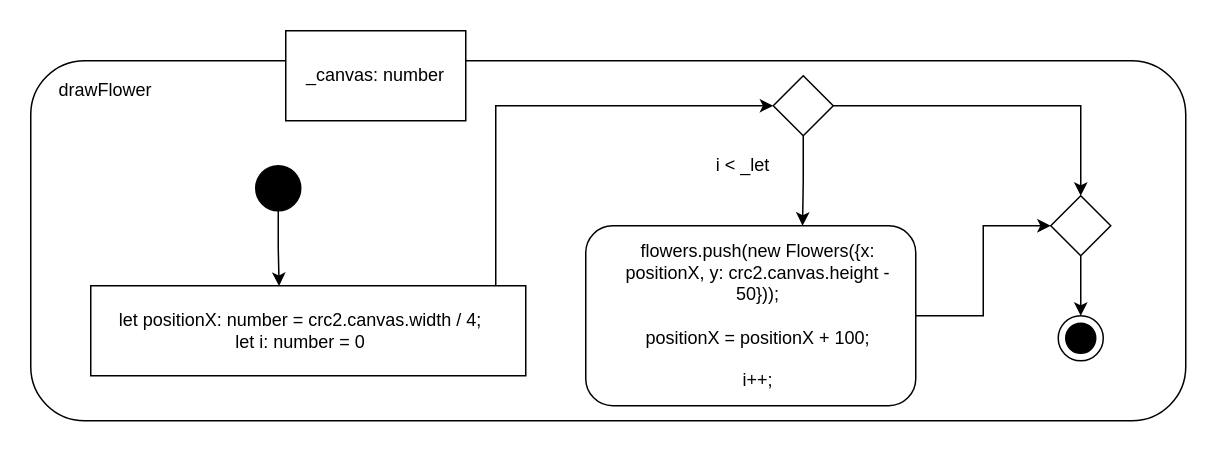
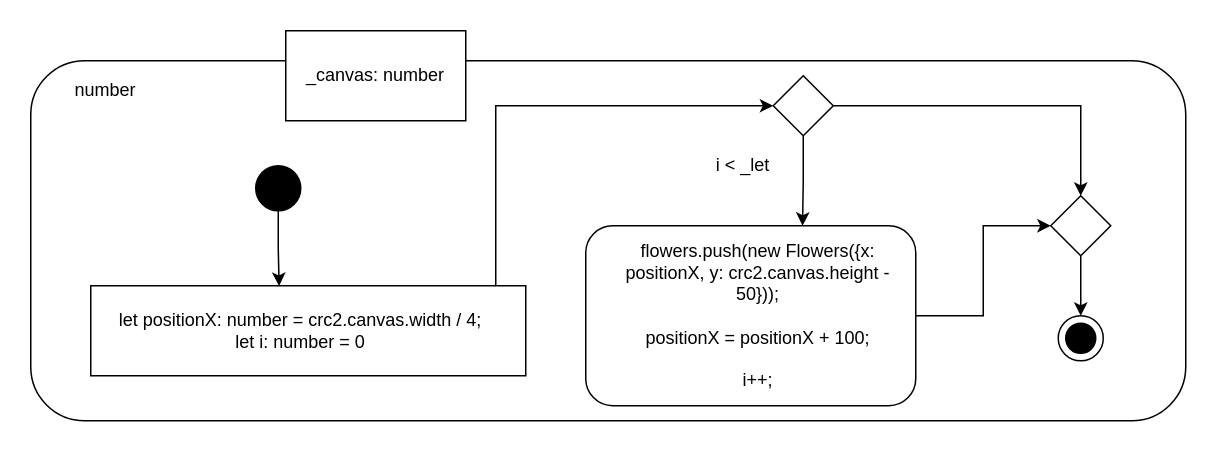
- <mxCell id="3" value="drawFlower" style="text;html=1;strokeColor=none;fillColor=none;align=center;verticalAlign=middle;whiteSpace=wrap;rounded=0;" parent="1" vertex="1"><mxGeometry x="20" y="50" width="100" height="20" as="geometry" /></mxCell>
+ <mxCell id="3" value="number" style="text;html=1;strokeColor=none;fillColor=none;align=center;verticalAlign=middle;whiteSpace=wrap;rounded=0;" parent="1" vertex="1"><mxGeometry x="20" y="50" width="100" height="20" as="geometry" /></mxCell>
